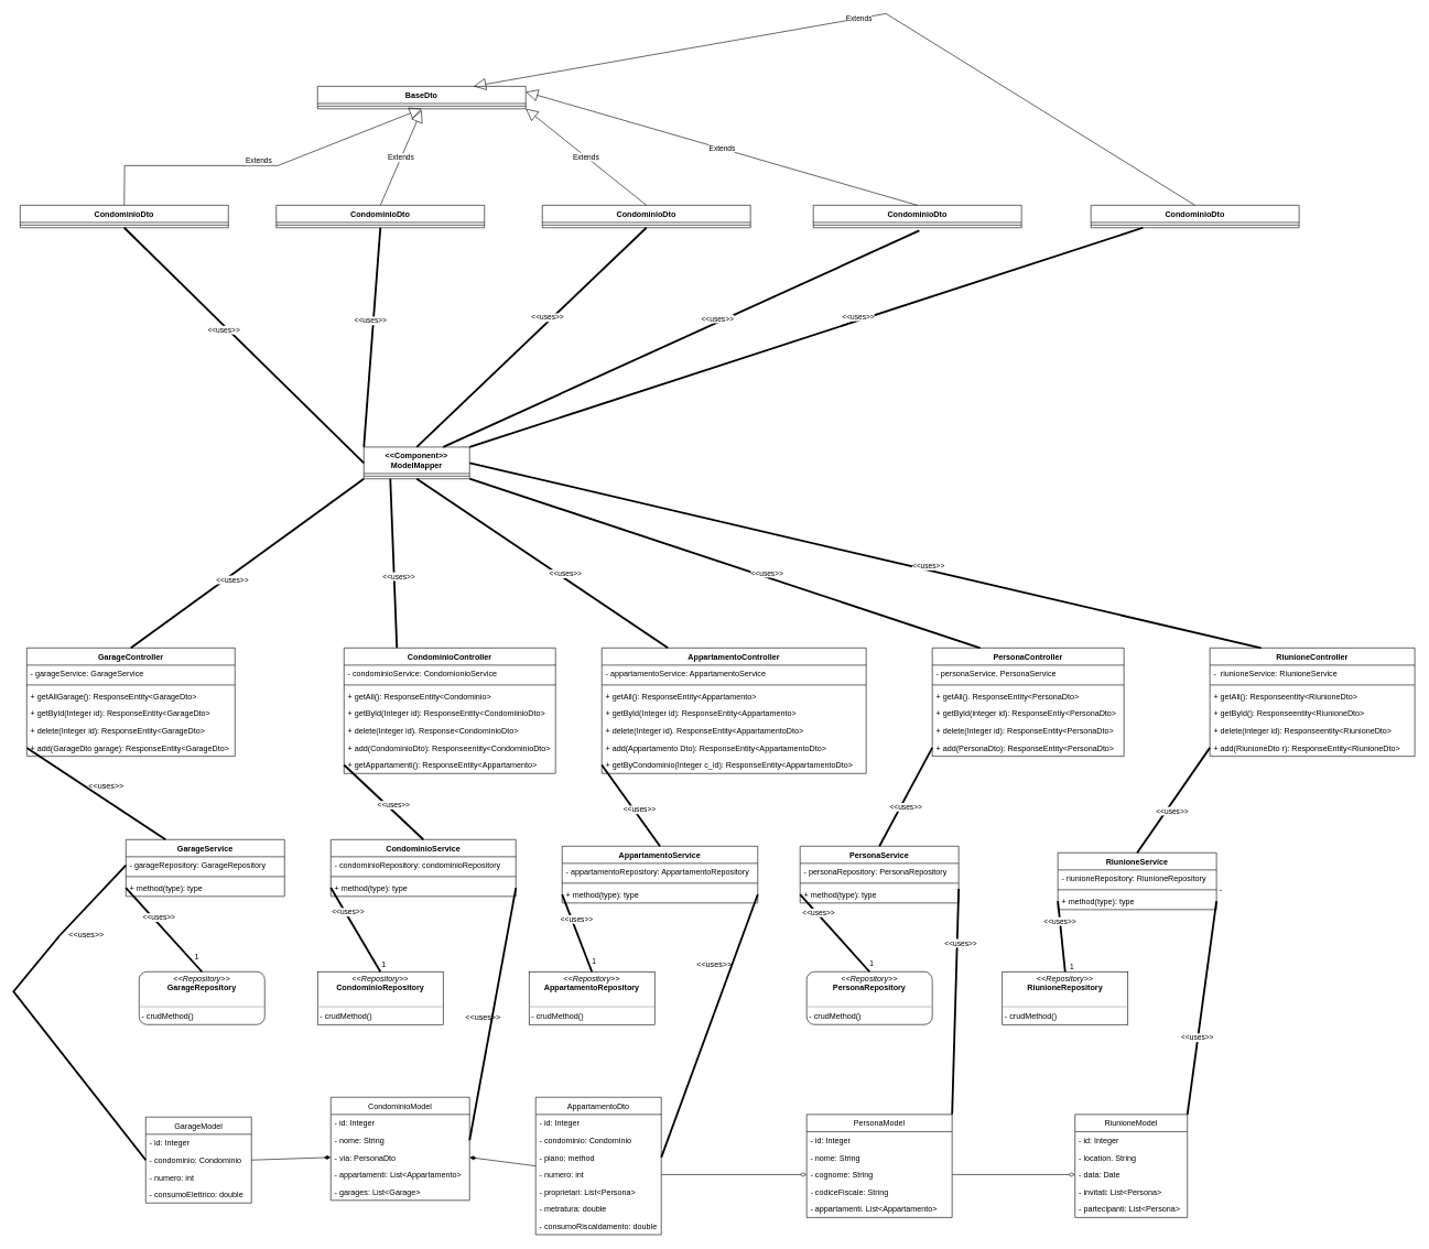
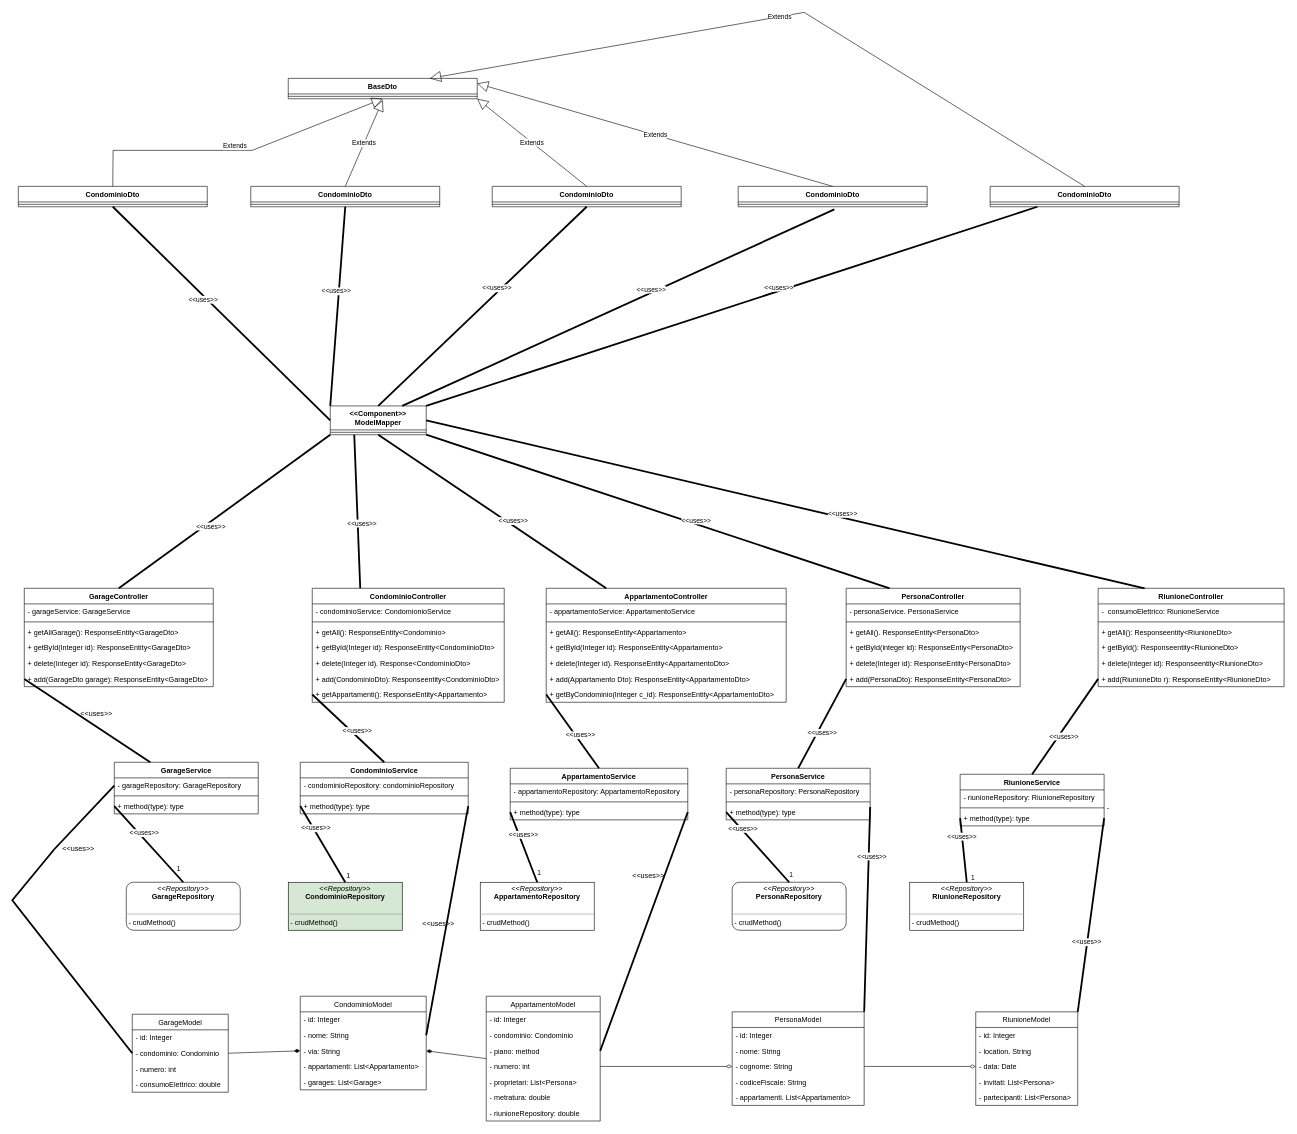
- <mxCell id="96" value="-  riunioneService: RiunioneService" style="text;strokeColor=none;fillColor=none;align=left;verticalAlign=top;spacingLeft=4;spacingRight=4;overflow=hidden;rotatable=0;points=[[0,0.5],[1,0.5]];portConstraint=eastwest;" vertex="1" parent="95"><mxGeometry y="26" width="310" height="26" as="geometry" /></mxCell>
+ <mxCell id="96" value="-  consumoElettrico: RiunioneService" style="text;strokeColor=none;fillColor=none;align=left;verticalAlign=top;spacingLeft=4;spacingRight=4;overflow=hidden;rotatable=0;points=[[0,0.5],[1,0.5]];portConstraint=eastwest;" vertex="1" parent="95"><mxGeometry y="26" width="310" height="26" as="geometry" /></mxCell>
- <mxCell id="37" value="&lt;p style=&quot;margin:0px;margin-top:4px;text-align:center;&quot;&gt;&lt;i&gt;&amp;lt;&amp;lt;Repository&amp;gt;&amp;gt;&lt;/i&gt;&lt;br&gt;&lt;b&gt;CondominioRepository&lt;/b&gt;&lt;/p&gt;&lt;p style=&quot;margin:0px;margin-left:4px;&quot;&gt;&lt;br&gt;&lt;/p&gt;&lt;hr size=&quot;1&quot;&gt;&lt;p style=&quot;margin:0px;margin-left:4px;&quot;&gt;- crudMethod()&lt;/p&gt;" style="verticalAlign=top;align=left;overflow=fill;fontSize=12;fontFamily=Helvetica;html=1;" vertex="1" parent="1"><mxGeometry x="480" y="1470" width="190" height="80" as="geometry" /></mxCell>
+ <mxCell id="37" value="&lt;p style=&quot;margin:0px;margin-top:4px;text-align:center;&quot;&gt;&lt;i&gt;&amp;lt;&amp;lt;Repository&amp;gt;&amp;gt;&lt;/i&gt;&lt;br&gt;&lt;b&gt;CondominioRepository&lt;/b&gt;&lt;/p&gt;&lt;p style=&quot;margin:0px;margin-left:4px;&quot;&gt;&lt;br&gt;&lt;/p&gt;&lt;hr size=&quot;1&quot;&gt;&lt;p style=&quot;margin:0px;margin-left:4px;&quot;&gt;- crudMethod()&lt;/p&gt;" style="verticalAlign=top;align=left;overflow=fill;fontSize=12;fontFamily=Helvetica;html=1;fillColor=#d5e8d4;" vertex="1" parent="1"><mxGeometry x="480" y="1470" width="190" height="80" as="geometry" /></mxCell>
- <mxCell id="19" value="AppartamentoDto" style="swimlane;fontStyle=0;childLayout=stackLayout;horizontal=1;startSize=26;fillColor=none;horizontalStack=0;resizeParent=1;resizeParentMax=0;resizeLast=0;collapsible=1;marginBottom=0;" vertex="1" parent="1"><mxGeometry x="810" y="1660" width="190" height="208" as="geometry" /></mxCell>
+ <mxCell id="19" value="AppartamentoModel" style="swimlane;fontStyle=0;childLayout=stackLayout;horizontal=1;startSize=26;fillColor=none;horizontalStack=0;resizeParent=1;resizeParentMax=0;resizeLast=0;collapsible=1;marginBottom=0;" vertex="1" parent="1"><mxGeometry x="810" y="1660" width="190" height="208" as="geometry" /></mxCell>
- <mxCell id="30" value="- via: PersonaDto" style="text;strokeColor=none;fillColor=none;align=left;verticalAlign=top;spacingLeft=4;spacingRight=4;overflow=hidden;rotatable=0;points=[[0,0.5],[1,0.5]];portConstraint=eastwest;" vertex="1" parent="27"><mxGeometry y="78" width="210" height="26" as="geometry" /></mxCell>
+ <mxCell id="30" value="- via: String" style="text;strokeColor=none;fillColor=none;align=left;verticalAlign=top;spacingLeft=4;spacingRight=4;overflow=hidden;rotatable=0;points=[[0,0.5],[1,0.5]];portConstraint=eastwest;" vertex="1" parent="27"><mxGeometry y="78" width="210" height="26" as="geometry" /></mxCell>
- <mxCell id="26" value="- consumoRiscaldamento: double" style="text;strokeColor=none;fillColor=none;align=left;verticalAlign=top;spacingLeft=4;spacingRight=4;overflow=hidden;rotatable=0;points=[[0,0.5],[1,0.5]];portConstraint=eastwest;" vertex="1" parent="19"><mxGeometry y="182" width="190" height="26" as="geometry" /></mxCell>
+ <mxCell id="26" value="- riunioneRepository: double" style="text;strokeColor=none;fillColor=none;align=left;verticalAlign=top;spacingLeft=4;spacingRight=4;overflow=hidden;rotatable=0;points=[[0,0.5],[1,0.5]];portConstraint=eastwest;" vertex="1" parent="19"><mxGeometry y="182" width="190" height="26" as="geometry" /></mxCell>
